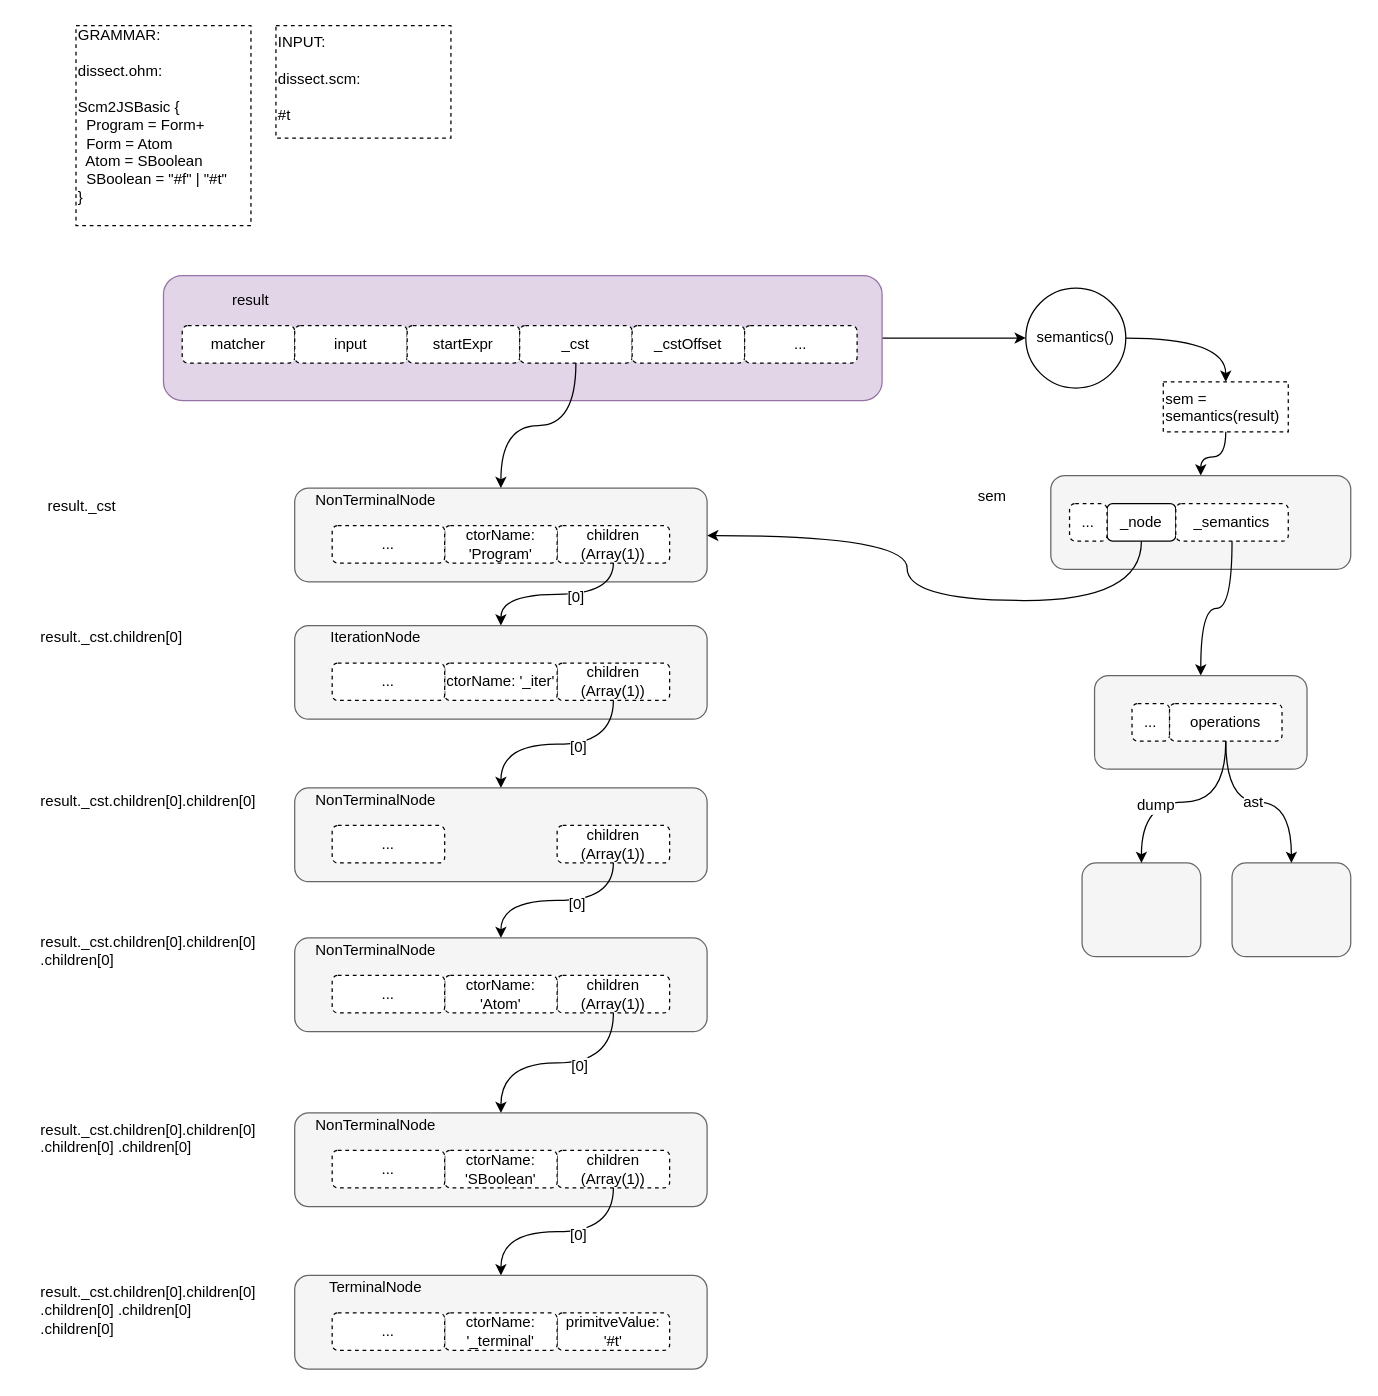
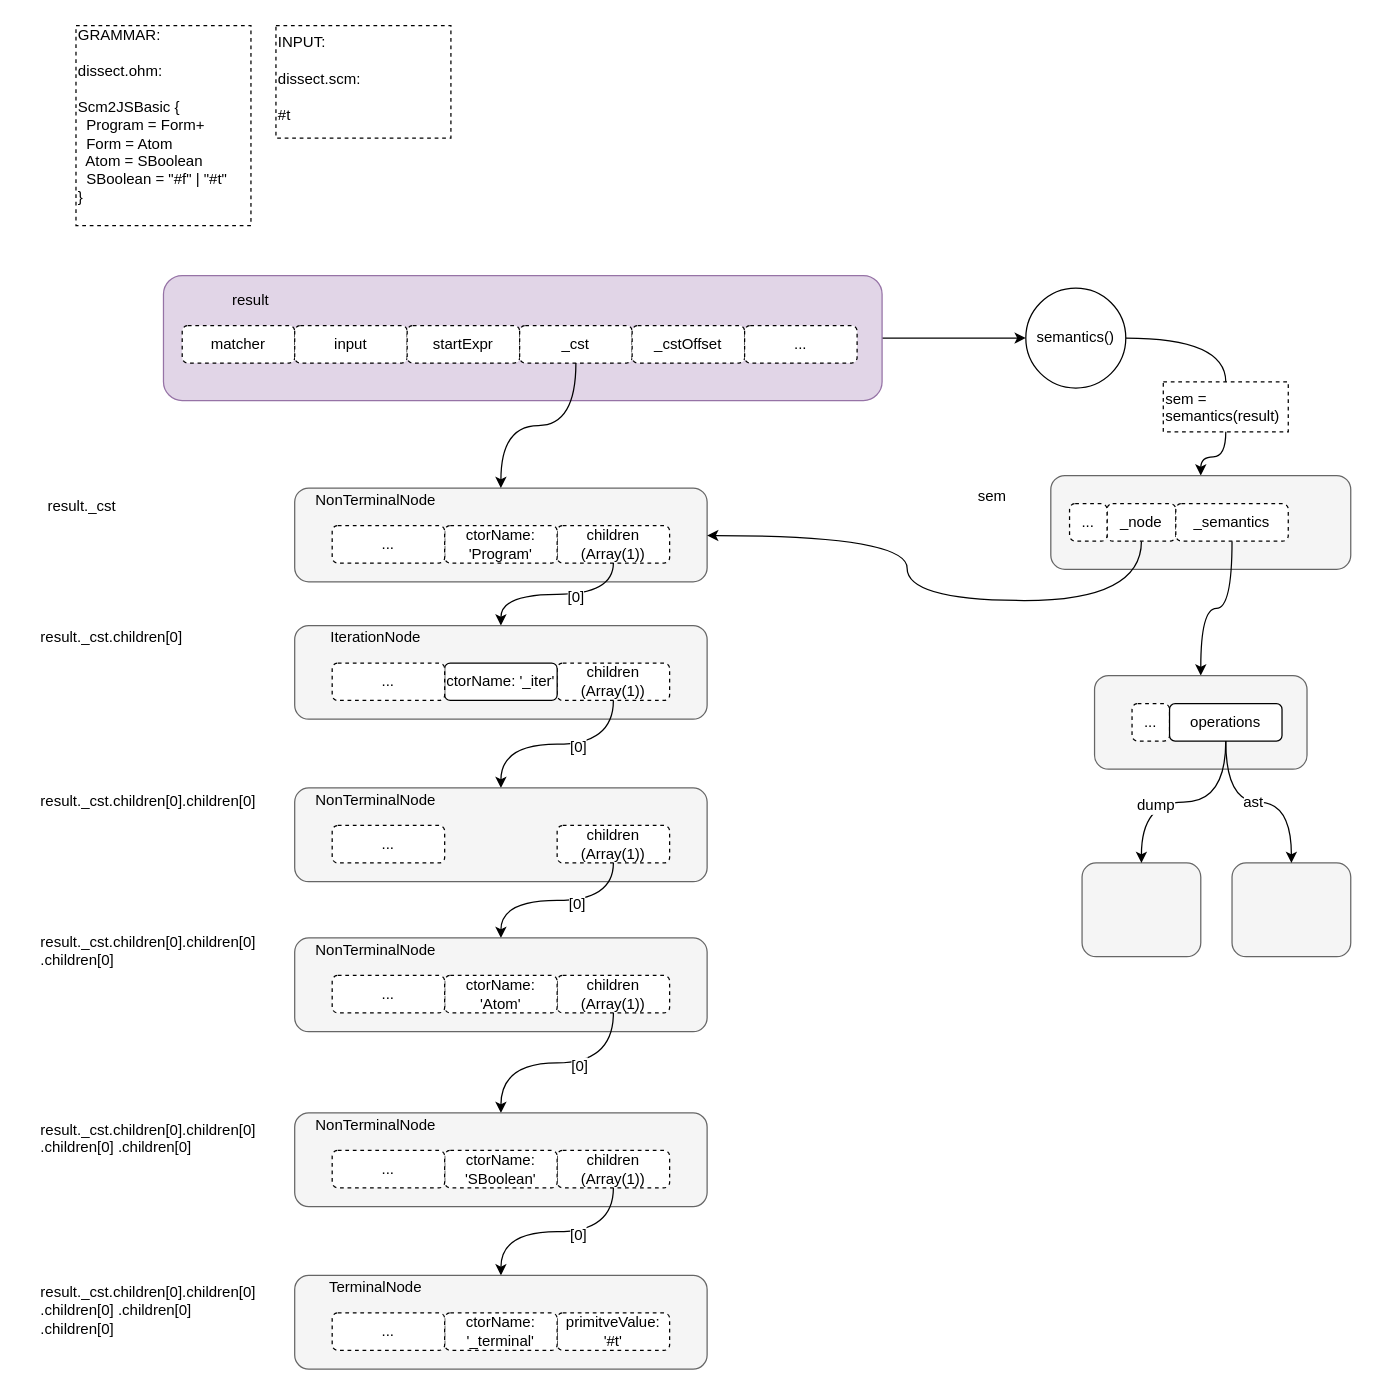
- <mxCell id="78" style="edgeStyle=orthogonalEdgeStyle;curved=1;orthogonalLoop=1;jettySize=auto;html=1;entryX=0.5;entryY=0;entryDx=0;entryDy=0;exitX=1;exitY=0.5;exitDx=0;exitDy=0;" edge="1" parent="1" source="53" target="77"><mxGeometry relative="1" as="geometry"><mxPoint x="860" y="310" as="sourcePoint" /><mxPoint x="960" y="380" as="targetPoint" /></mxGeometry></mxCell>
+ <mxCell id="78" style="edgeStyle=orthogonalEdgeStyle;curved=1;orthogonalLoop=1;jettySize=auto;html=1;entryX=0.5;entryY=0;entryDx=0;entryDy=0;exitX=1;exitY=0.5;exitDx=0;exitDy=0;endArrow=none;" edge="1" parent="1" source="53" target="77"><mxGeometry relative="1" as="geometry"><mxPoint x="860" y="310" as="sourcePoint" /><mxPoint x="960" y="380" as="targetPoint" /></mxGeometry></mxCell>
- <mxCell id="57" value="_node" style="rounded=1;whiteSpace=wrap;html=1;strokeColor=#000000;align=center;dashed=0;" vertex="1" parent="1"><mxGeometry x="885" y="402.5" width="55" height="30" as="geometry" /></mxCell>
+ <mxCell id="57" value="_node" style="rounded=1;whiteSpace=wrap;html=1;strokeColor=#000000;align=center;dashed=1;" vertex="1" parent="1"><mxGeometry x="885" y="402.5" width="55" height="30" as="geometry" /></mxCell>
- <mxCell id="24" value="ctorName: '_iter'" style="rounded=1;whiteSpace=wrap;html=1;strokeColor=#000000;align=center;dashed=1;" vertex="1" parent="1"><mxGeometry x="355" y="530" width="90" height="30" as="geometry" /></mxCell>
+ <mxCell id="24" value="ctorName: '_iter'" style="rounded=1;whiteSpace=wrap;html=1;strokeColor=#000000;align=center;dashed=0;" vertex="1" parent="1"><mxGeometry x="355" y="530" width="90" height="30" as="geometry" /></mxCell>
- <mxCell id="69" value="operations" style="rounded=1;whiteSpace=wrap;html=1;strokeColor=#000000;align=center;dashed=1;" vertex="1" parent="67"><mxGeometry x="60" y="22.5" width="90" height="30" as="geometry" /></mxCell>
+ <mxCell id="69" value="operations" style="rounded=1;whiteSpace=wrap;html=1;strokeColor=#000000;align=center;dashed=0;" vertex="1" parent="67"><mxGeometry x="60" y="22.5" width="90" height="30" as="geometry" /></mxCell>
